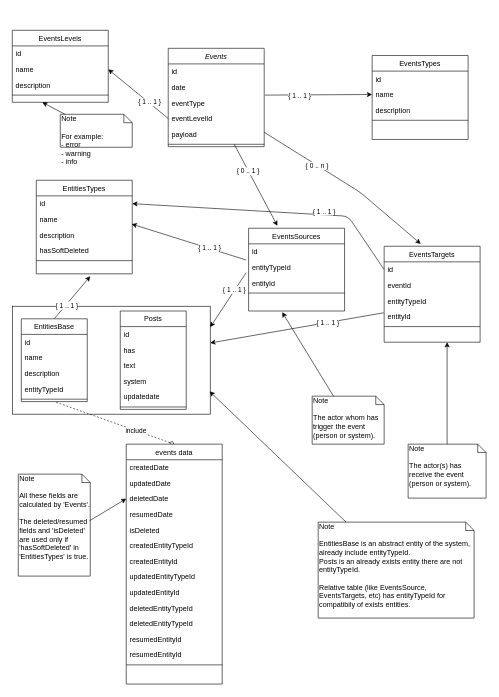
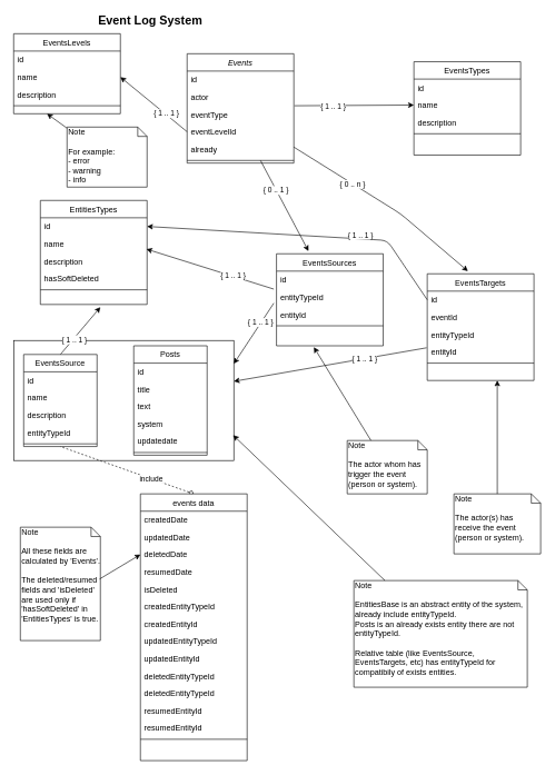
+ <mxCell id="11" value="&lt;b&gt;&lt;font style=&quot;font-size: 18px&quot;&gt;Event Log System&lt;/font&gt;&lt;/b&gt;" style="text;html=1;strokeColor=none;fillColor=none;align=center;verticalAlign=middle;whiteSpace=wrap;rounded=0;" vertex="1" parent="1"><mxGeometry x="70" y="20" width="310" height="20" as="geometry" /></mxCell>
- <mxCell id="14" value="date" style="text;align=left;verticalAlign=top;spacingLeft=4;spacingRight=4;overflow=hidden;rotatable=0;points=[[0,0.5],[1,0.5]];portConstraint=eastwest;rounded=0;shadow=0;html=0;" parent="12" vertex="1"><mxGeometry y="52" width="160" height="26" as="geometry" /></mxCell>
+ <mxCell id="14" value="actor" style="text;align=left;verticalAlign=top;spacingLeft=4;spacingRight=4;overflow=hidden;rotatable=0;points=[[0,0.5],[1,0.5]];portConstraint=eastwest;rounded=0;shadow=0;html=0;" parent="12" vertex="1"><mxGeometry y="52" width="160" height="26" as="geometry" /></mxCell>
- <mxCell id="94" value="Note&lt;br&gt;&lt;br&gt;For example:&lt;br&gt;- error&lt;br&gt;- warning&lt;br&gt;- info" style="shape=note;whiteSpace=wrap;html=1;size=14;verticalAlign=top;align=left;spacingTop=-6;" vertex="1" parent="1"><mxGeometry x="100" y="190" width="120" height="55" as="geometry" /></mxCell>
+ <mxCell id="94" value="Note&lt;br&gt;&lt;br&gt;For example:&lt;br&gt;- error&lt;br&gt;- warning&lt;br&gt;- info" style="shape=note;whiteSpace=wrap;html=1;size=14;verticalAlign=top;align=left;spacingTop=-6;" vertex="1" parent="1"><mxGeometry x="100" y="190" width="120" height="90" as="geometry" /></mxCell>
- <mxCell id="17" value="payload" style="text;align=left;verticalAlign=top;spacingLeft=4;spacingRight=4;overflow=hidden;rotatable=0;points=[[0,0.5],[1,0.5]];portConstraint=eastwest;rounded=0;shadow=0;html=0;" vertex="1" parent="12"><mxGeometry y="130" width="160" height="26" as="geometry" /></mxCell>
+ <mxCell id="17" value="already" style="text;align=left;verticalAlign=top;spacingLeft=4;spacingRight=4;overflow=hidden;rotatable=0;points=[[0,0.5],[1,0.5]];portConstraint=eastwest;rounded=0;shadow=0;html=0;" vertex="1" parent="12"><mxGeometry y="130" width="160" height="26" as="geometry" /></mxCell>
- <mxCell id="77" value="EntitiesBase" style="swimlane;fontStyle=0;align=center;verticalAlign=top;childLayout=stackLayout;horizontal=1;startSize=26;horizontalStack=0;resizeParent=1;resizeLast=0;collapsible=1;marginBottom=0;rounded=0;shadow=0;strokeWidth=1;" vertex="1" parent="1"><mxGeometry x="35" y="531" width="110" height="138" as="geometry"><mxRectangle x="550" y="140" width="160" height="26" as="alternateBounds" /></mxGeometry></mxCell>
+ <mxCell id="77" value="EventsSource" style="swimlane;fontStyle=0;align=center;verticalAlign=top;childLayout=stackLayout;horizontal=1;startSize=26;horizontalStack=0;resizeParent=1;resizeLast=0;collapsible=1;marginBottom=0;rounded=0;shadow=0;strokeWidth=1;" vertex="1" parent="1"><mxGeometry x="35" y="531" width="110" height="138" as="geometry"><mxRectangle x="550" y="140" width="160" height="26" as="alternateBounds" /></mxGeometry></mxCell>
- <mxCell id="87" value="has" style="text;align=left;verticalAlign=top;spacingLeft=4;spacingRight=4;overflow=hidden;rotatable=0;points=[[0,0.5],[1,0.5]];portConstraint=eastwest;rounded=0;shadow=0;html=0;" vertex="1" parent="85"><mxGeometry y="52" width="110" height="26" as="geometry" /></mxCell>
+ <mxCell id="87" value="title" style="text;align=left;verticalAlign=top;spacingLeft=4;spacingRight=4;overflow=hidden;rotatable=0;points=[[0,0.5],[1,0.5]];portConstraint=eastwest;rounded=0;shadow=0;html=0;" vertex="1" parent="85"><mxGeometry y="52" width="110" height="26" as="geometry" /></mxCell>
